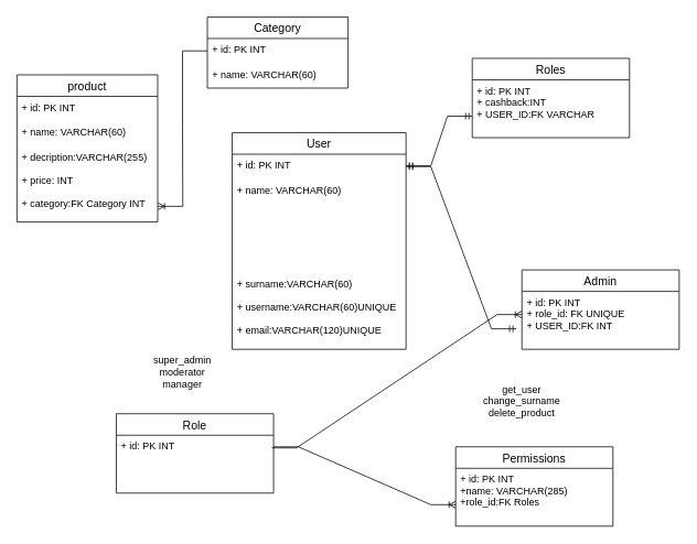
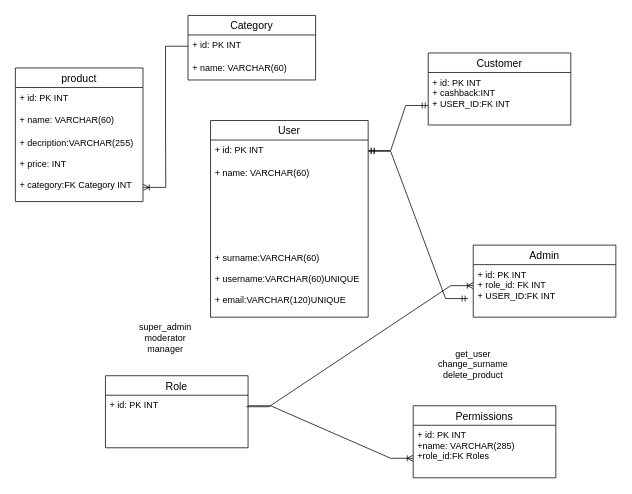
- <mxCell id="14" value="Roles" style="swimlane;fontStyle=0;childLayout=stackLayout;horizontal=1;startSize=26;horizontalStack=0;resizeParent=1;resizeParentMax=0;resizeLast=0;collapsible=1;marginBottom=0;align=center;fontSize=14;" vertex="1" parent="1"><mxGeometry x="570" y="70" width="190" height="96" as="geometry" /></mxCell>
+ <mxCell id="14" value="Customer" style="swimlane;fontStyle=0;childLayout=stackLayout;horizontal=1;startSize=26;horizontalStack=0;resizeParent=1;resizeParentMax=0;resizeLast=0;collapsible=1;marginBottom=0;align=center;fontSize=14;" vertex="1" parent="1"><mxGeometry x="570" y="70" width="190" height="96" as="geometry" /></mxCell>
- <mxCell id="15" value="+ id: PK INT&#10;+ cashback:INT&#10;+ USER_ID:FK VARCHAR&#10;&#10;" style="text;strokeColor=none;fillColor=none;spacingLeft=4;spacingRight=4;overflow=hidden;rotatable=0;points=[[0,0.5],[1,0.5]];portConstraint=eastwest;fontSize=12;" vertex="1" parent="14"><mxGeometry y="26" width="190" height="70" as="geometry" /></mxCell>
+ <mxCell id="15" value="+ id: PK INT&#10;+ cashback:INT&#10;+ USER_ID:FK INT&#10;&#10;" style="text;strokeColor=none;fillColor=none;spacingLeft=4;spacingRight=4;overflow=hidden;rotatable=0;points=[[0,0.5],[1,0.5]];portConstraint=eastwest;fontSize=12;" vertex="1" parent="14"><mxGeometry y="26" width="190" height="70" as="geometry" /></mxCell>
- <mxCell id="18" value="+ id: PK INT&#10;+ role_id: FK UNIQUE&#10;+ USER_ID:FK INT&#10;&#10;" style="text;strokeColor=none;fillColor=none;spacingLeft=4;spacingRight=4;overflow=hidden;rotatable=0;points=[[0,0.5],[1,0.5]];portConstraint=eastwest;fontSize=12;" vertex="1" parent="17"><mxGeometry y="26" width="190" height="70" as="geometry" /></mxCell>
+ <mxCell id="18" value="+ id: PK INT&#10;+ role_id: FK INT&#10;+ USER_ID:FK INT&#10;&#10;" style="text;strokeColor=none;fillColor=none;spacingLeft=4;spacingRight=4;overflow=hidden;rotatable=0;points=[[0,0.5],[1,0.5]];portConstraint=eastwest;fontSize=12;" vertex="1" parent="17"><mxGeometry y="26" width="190" height="70" as="geometry" /></mxCell>
